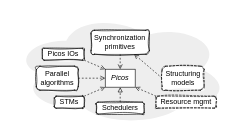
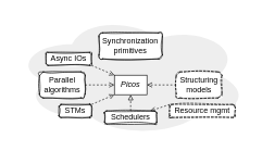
- <mxCell id="4" value="Picos IOs" style="rounded=1;whiteSpace=wrap;html=1;sketch=1;curveFitting=1;jiggle=2;fillColor=default;" parent="1" vertex="1"><mxGeometry x="70" y="80" width="70" height="20" as="geometry" /></mxCell>
+ <mxCell id="4" value="Async IOs" style="rounded=1;whiteSpace=wrap;html=1;sketch=1;curveFitting=1;jiggle=2;fillColor=default;" parent="1" vertex="1"><mxGeometry x="70" y="80" width="70" height="20" as="geometry" /></mxCell>
- <mxCell id="13" value="" style="endArrow=open;endSize=6;dashed=1;html=1;rounded=0;exitX=0.5;exitY=1;exitDx=0;exitDy=0;" parent="1" source="5" target="3" edge="1"><mxGeometry width="160" relative="1" as="geometry"><mxPoint x="150" y="110" as="sourcePoint" /><mxPoint x="180" y="130" as="targetPoint" /></mxGeometry></mxCell>
- <mxCell id="14" value="" style="endArrow=open;endSize=6;dashed=1;html=1;rounded=0;exitX=0;exitY=0.5;exitDx=0;exitDy=0;" parent="1" source="7" target="5" edge="1"><mxGeometry width="160" relative="1" as="geometry"><mxPoint x="170" y="130" as="sourcePoint" /><mxPoint x="200" y="150" as="targetPoint" /></mxGeometry></mxCell>
+ <mxCell id="14" value="" style="endArrow=open;endSize=6;dashed=1;html=1;rounded=0;entryX=1;entryY=0.5;entryDx=0;entryDy=0;exitX=0;exitY=0.5;exitDx=0;exitDy=0;" parent="1" source="7" target="3" edge="1"><mxGeometry width="160" relative="1" as="geometry"><mxPoint x="170" y="130" as="sourcePoint" /><mxPoint x="200" y="150" as="targetPoint" /></mxGeometry></mxCell>
- <mxCell id="15" value="" style="endArrow=open;endSize=6;dashed=1;html=1;rounded=0;entryX=1;entryY=1;entryDx=0;entryDy=0;exitX=0;exitY=0;exitDx=0;exitDy=0;" parent="1" source="9" target="3" edge="1"><mxGeometry width="160" relative="1" as="geometry"><mxPoint x="180" y="140" as="sourcePoint" /><mxPoint x="210" y="160" as="targetPoint" /></mxGeometry></mxCell>
+ <mxCell id="15" value="" style="endArrow=open;endSize=6;dashed=1;html=1;rounded=0;exitX=0;exitY=0;exitDx=0;exitDy=0;" parent="1" source="9" target="10" edge="1"><mxGeometry width="160" relative="1" as="geometry"><mxPoint x="180" y="140" as="sourcePoint" /><mxPoint x="210" y="160" as="targetPoint" /></mxGeometry></mxCell>
